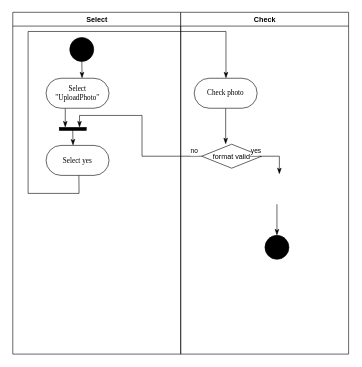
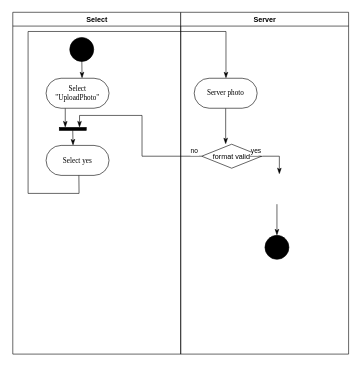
- <mxCell id="10" value="Check" style="swimlane;whiteSpace=wrap" parent="1" vertex="1"><mxGeometry x="300.5" y="20" width="280" height="570" as="geometry" /></mxCell>
+ <mxCell id="10" value="Server" style="swimlane;whiteSpace=wrap" parent="1" vertex="1"><mxGeometry x="300.5" y="20" width="280" height="570" as="geometry" /></mxCell>
- <mxCell id="16" value="Check photo" style="rounded=1;whiteSpace=wrap;html=1;shadow=0;comic=0;labelBackgroundColor=none;strokeColor=#000000;strokeWidth=1;fillColor=#ffffff;fontFamily=Verdana;fontSize=12;fontColor=#000000;align=center;arcSize=50;" vertex="1" parent="10"><mxGeometry x="22.5" y="110" width="105" height="50" as="geometry" /></mxCell>
+ <mxCell id="16" value="Server photo" style="rounded=1;whiteSpace=wrap;html=1;shadow=0;comic=0;labelBackgroundColor=none;strokeColor=#000000;strokeWidth=1;fillColor=#ffffff;fontFamily=Verdana;fontSize=12;fontColor=#000000;align=center;arcSize=50;" vertex="1" parent="10"><mxGeometry x="22.5" y="110" width="105" height="50" as="geometry" /></mxCell>
